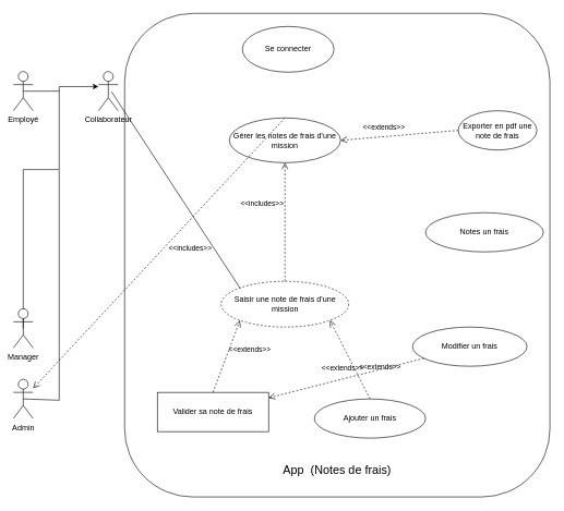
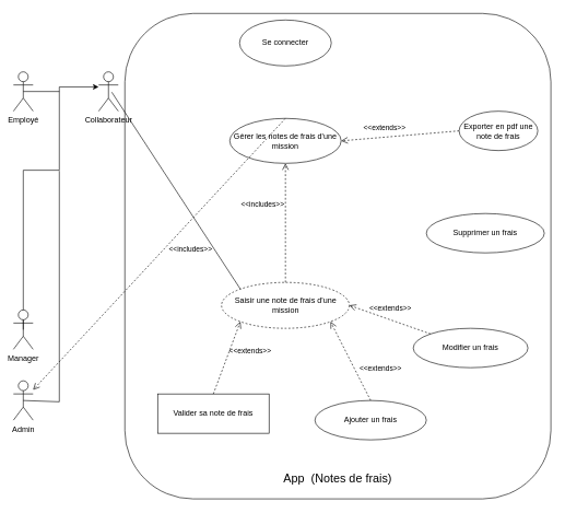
- <mxCell id="9" value="Se connecter" style="ellipse;whiteSpace=wrap;html=1;" vertex="1" parent="1"><mxGeometry x="370" y="40" width="140" height="70" as="geometry" /></mxCell>
+ <mxCell id="9" value="Se connecter" style="ellipse;whiteSpace=wrap;html=1;" vertex="1" parent="1"><mxGeometry x="365" y="30" width="140" height="70" as="geometry" /></mxCell>
- <mxCell id="18" value="Notes un frais" style="ellipse;whiteSpace=wrap;html=1;align=center;" vertex="1" parent="1"><mxGeometry x="650" y="325" width="180" height="60" as="geometry" /></mxCell>
+ <mxCell id="18" value="Supprimer un frais" style="ellipse;whiteSpace=wrap;html=1;align=center;" vertex="1" parent="1"><mxGeometry x="650" y="325" width="180" height="60" as="geometry" /></mxCell>
- <mxCell id="20" value="&amp;lt;&amp;lt;extends&amp;gt;&amp;gt;" style="endArrow=open;startArrow=none;endFill=0;startFill=0;endSize=8;html=1;verticalAlign=bottom;dashed=1;labelBackgroundColor=none;rounded=0;" edge="1" parent="1" source="19" target="22"><mxGeometry x="0.031" y="-7" width="160" relative="1" as="geometry"><mxPoint x="622" y="186" as="sourcePoint" /><mxPoint x="730" y="170" as="targetPoint" /><mxPoint as="offset" /></mxGeometry></mxCell>
+ <mxCell id="20" value="&amp;lt;&amp;lt;extends&amp;gt;&amp;gt;" style="endArrow=open;startArrow=none;endFill=0;startFill=0;endSize=8;html=1;verticalAlign=bottom;dashed=1;labelBackgroundColor=none;rounded=0;entryX=1;entryY=0.5;entryDx=0;entryDy=0;" edge="1" parent="1" source="19" target="15"><mxGeometry x="0.031" y="-7" width="160" relative="1" as="geometry"><mxPoint x="622" y="186" as="sourcePoint" /><mxPoint x="730" y="170" as="targetPoint" /><mxPoint as="offset" /></mxGeometry></mxCell>
- <mxCell id="7" value="&lt;font style=&quot;font-size: 18px;&quot;&gt;App&amp;nbsp; (Notes de frais)&lt;/font&gt;" style="text;html=1;strokeColor=none;fillColor=none;align=center;verticalAlign=middle;whiteSpace=wrap;rounded=0;" vertex="1" parent="1"><mxGeometry x="380" y="700" width="270" height="40" as="geometry" /></mxCell>
+ <mxCell id="7" value="&lt;font style=&quot;font-size: 18px;&quot;&gt;App&amp;nbsp; (Notes de frais)&lt;/font&gt;" style="text;html=1;strokeColor=none;fillColor=none;align=center;verticalAlign=middle;whiteSpace=wrap;rounded=0;" vertex="1" parent="1"><mxGeometry x="380" y="710" width="270" height="40" as="geometry" /></mxCell>
